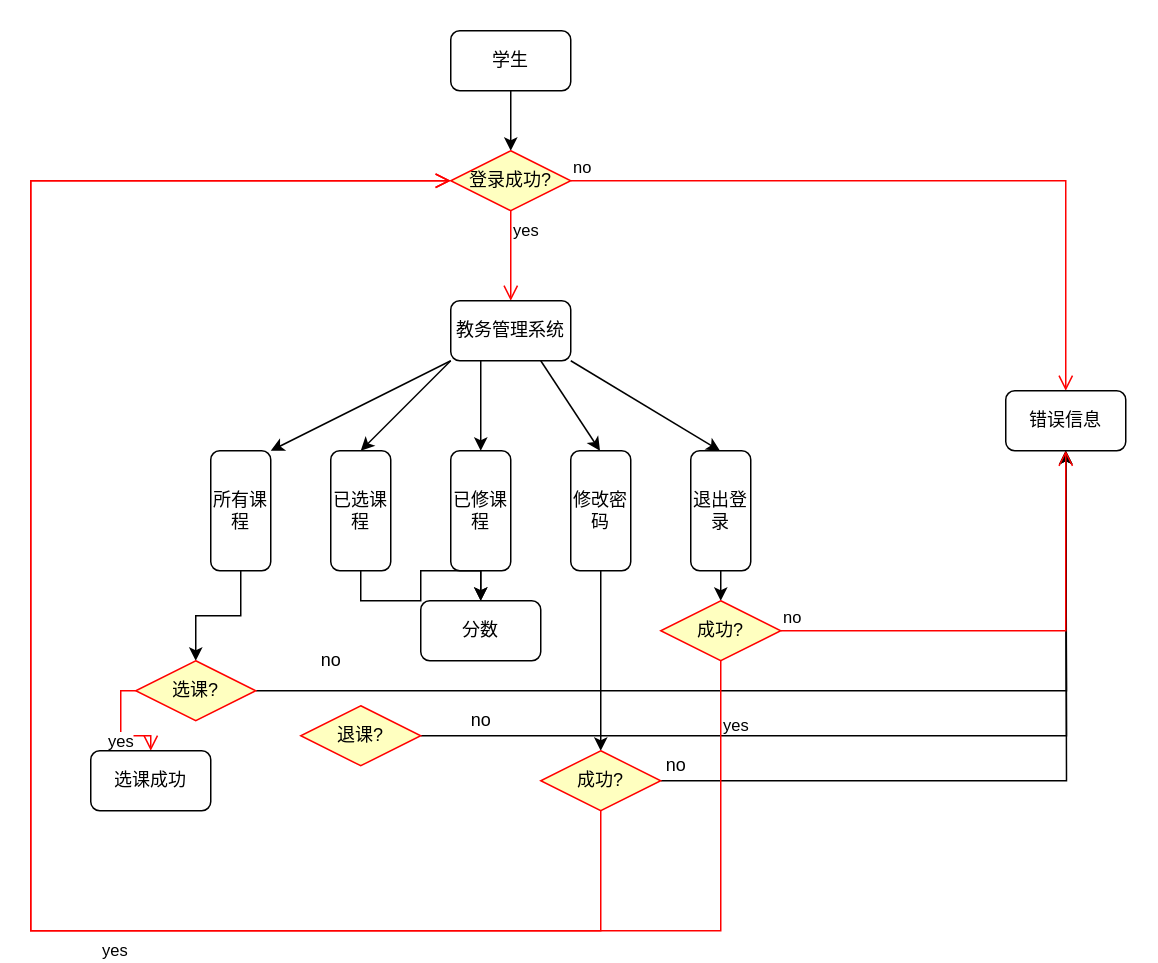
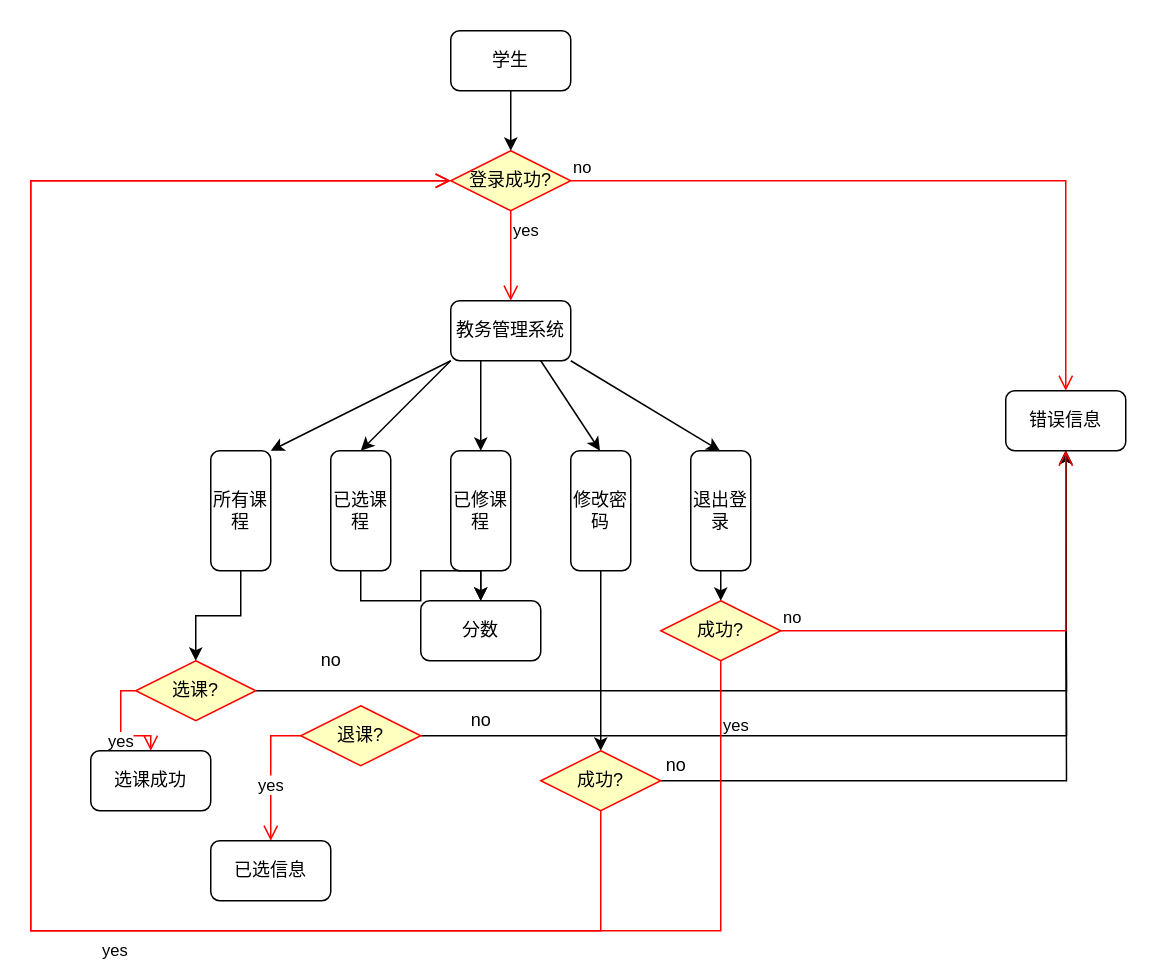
+ <mxCell id="29" value="yes" style="edgeStyle=orthogonalEdgeStyle;html=1;align=left;verticalAlign=top;endArrow=open;endSize=8;strokeColor=#ff0000;rounded=0;entryX=0.5;entryY=0;entryDx=0;entryDy=0;exitX=0;exitY=0.5;exitDx=0;exitDy=0;" parent="1" source="28" target="30" edge="1"><mxGeometry x="-0.111" y="-10" relative="1" as="geometry"><mxPoint x="240" y="570" as="targetPoint" /><mxPoint as="offset" /></mxGeometry></mxCell>
+ <mxCell id="30" value="已选信息" style="rounded=1;whiteSpace=wrap;html=1;" parent="1" vertex="1"><mxGeometry x="140" y="560" width="80" height="40" as="geometry" /></mxCell>
